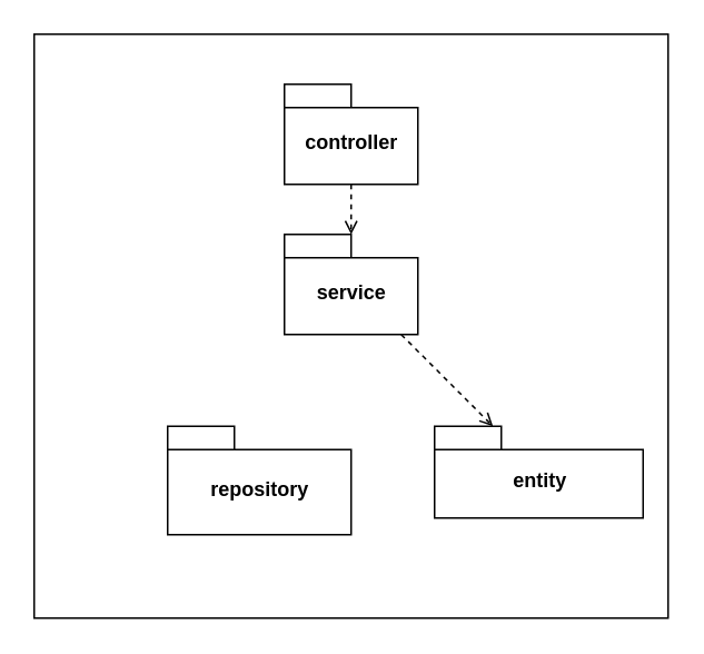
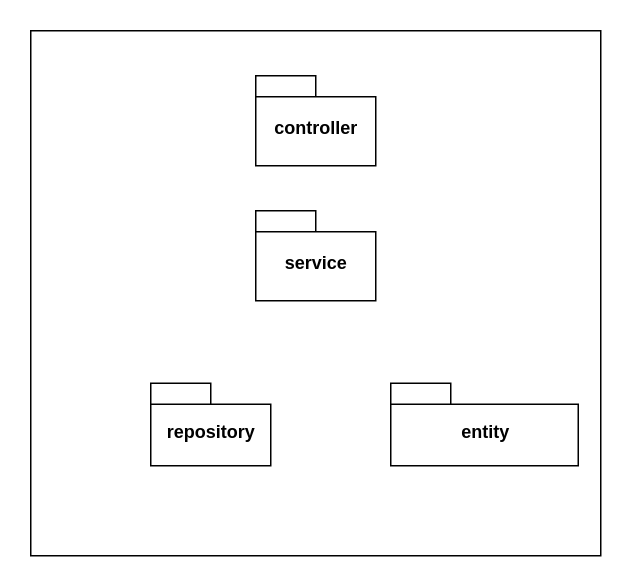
- <mxCell id="7" value="" style="endArrow=open;html=1;rounded=0;dashed=1;endFill=0;" edge="1" parent="1" source="3" target="4"><mxGeometry width="50" height="50" relative="1" as="geometry"><mxPoint x="210" y="300" as="sourcePoint" /><mxPoint x="260" y="250" as="targetPoint" /></mxGeometry></mxCell>
- <mxCell id="8" value="" style="endArrow=open;html=1;rounded=0;dashed=1;endFill=0;" edge="1" parent="1" source="4" target="6"><mxGeometry width="50" height="50" relative="1" as="geometry"><mxPoint x="170" y="130" as="sourcePoint" /><mxPoint x="170" y="160" as="targetPoint" /></mxGeometry></mxCell>
- <mxCell id="5" value="repository" style="shape=folder;fontStyle=1;spacingTop=10;tabWidth=40;tabHeight=14;tabPosition=left;html=1;" vertex="1" parent="1"><mxGeometry x="100" y="255" width="110" height="65" as="geometry" /></mxCell>
+ <mxCell id="5" value="repository" style="shape=folder;fontStyle=1;spacingTop=10;tabWidth=40;tabHeight=14;tabPosition=left;html=1;" vertex="1" parent="1"><mxGeometry x="100" y="255" width="80" height="55" as="geometry" /></mxCell>
